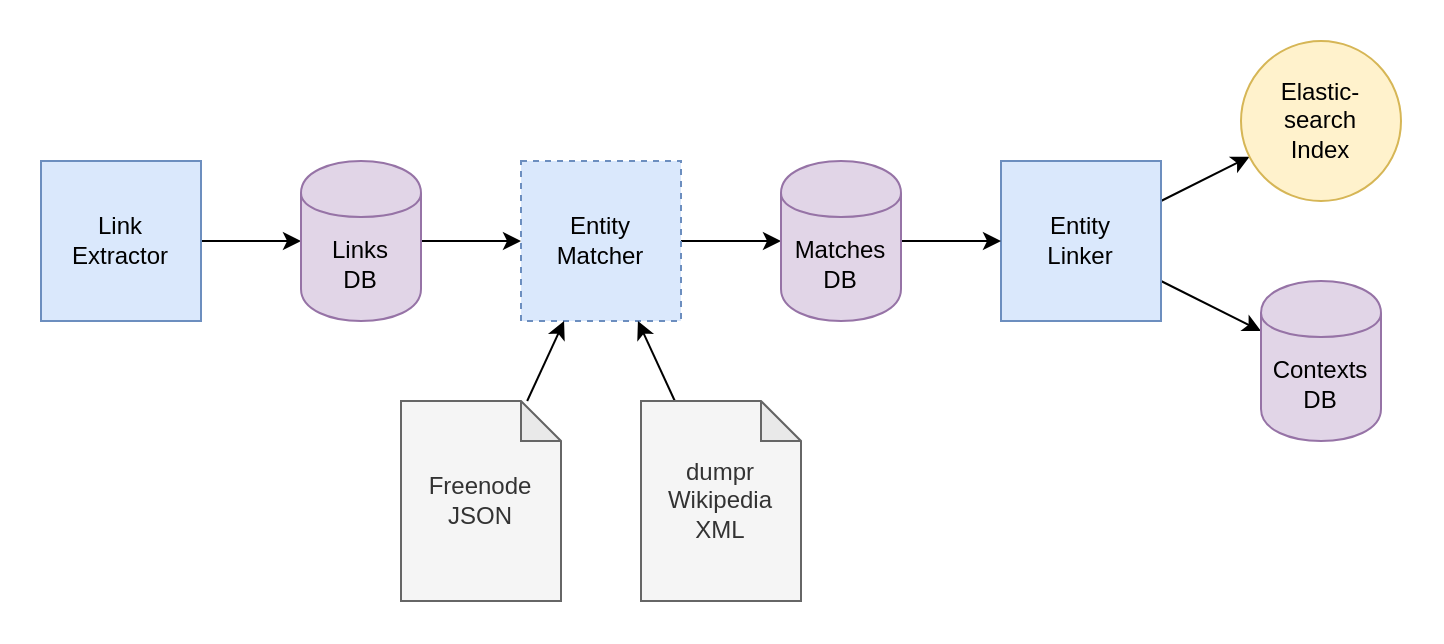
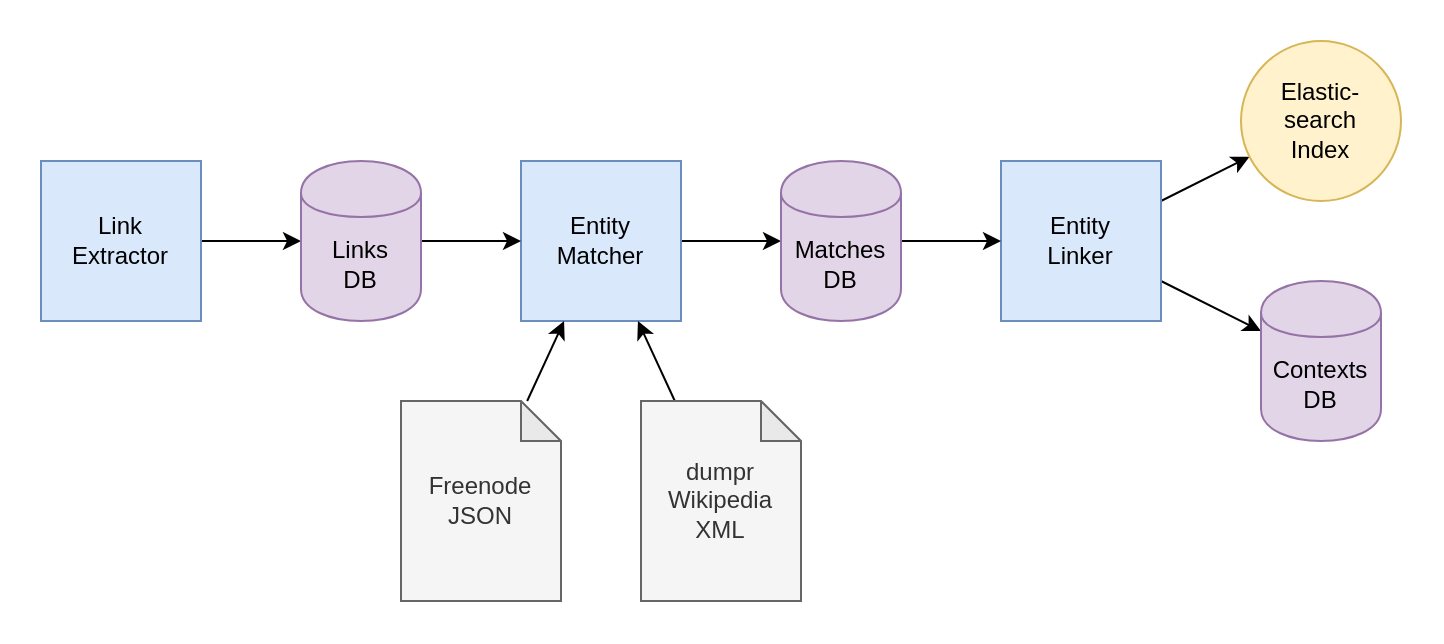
- <mxCell id="5" value="Entity&lt;br&gt;Matcher" style="whiteSpace=wrap;html=1;aspect=fixed;fillColor=#dae8fc;strokeColor=#6c8ebf;dashed=1;" vertex="1" parent="1"><mxGeometry x="260" y="80" width="80" height="80" as="geometry" /></mxCell>
+ <mxCell id="5" value="Entity&lt;br&gt;Matcher" style="whiteSpace=wrap;html=1;aspect=fixed;fillColor=#dae8fc;strokeColor=#6c8ebf;" vertex="1" parent="1"><mxGeometry x="260" y="80" width="80" height="80" as="geometry" /></mxCell>
